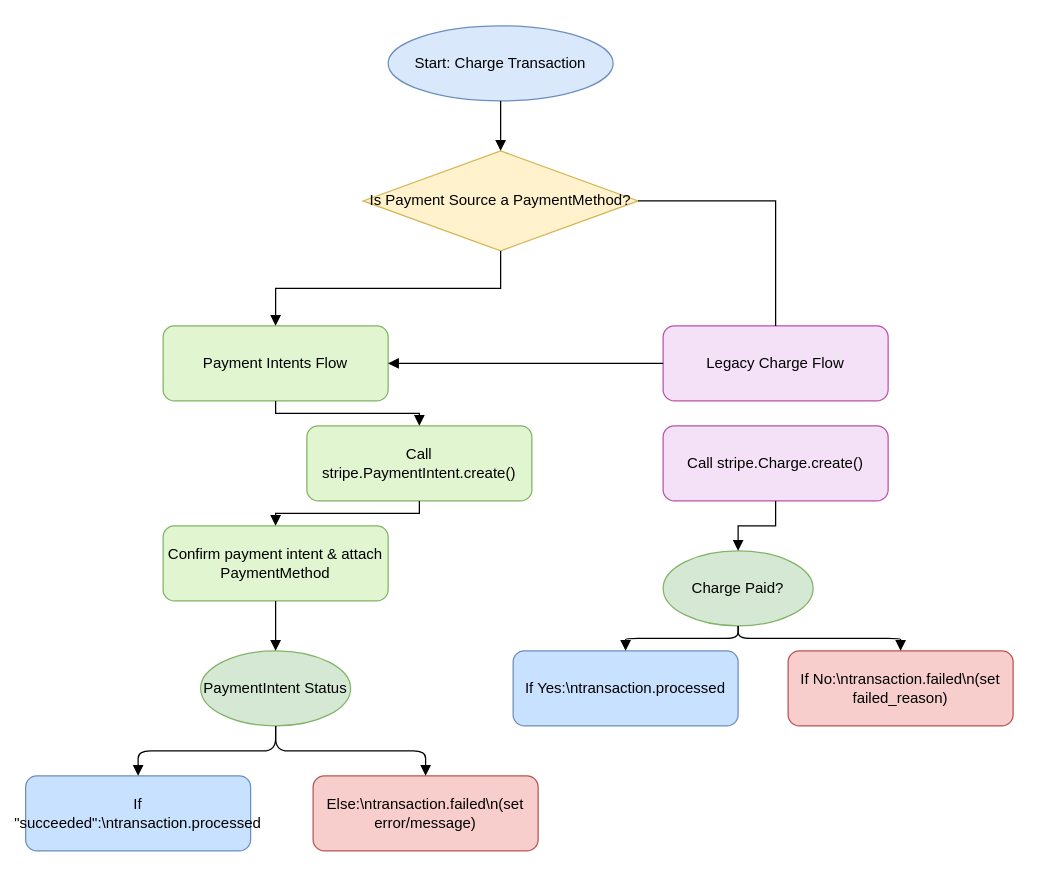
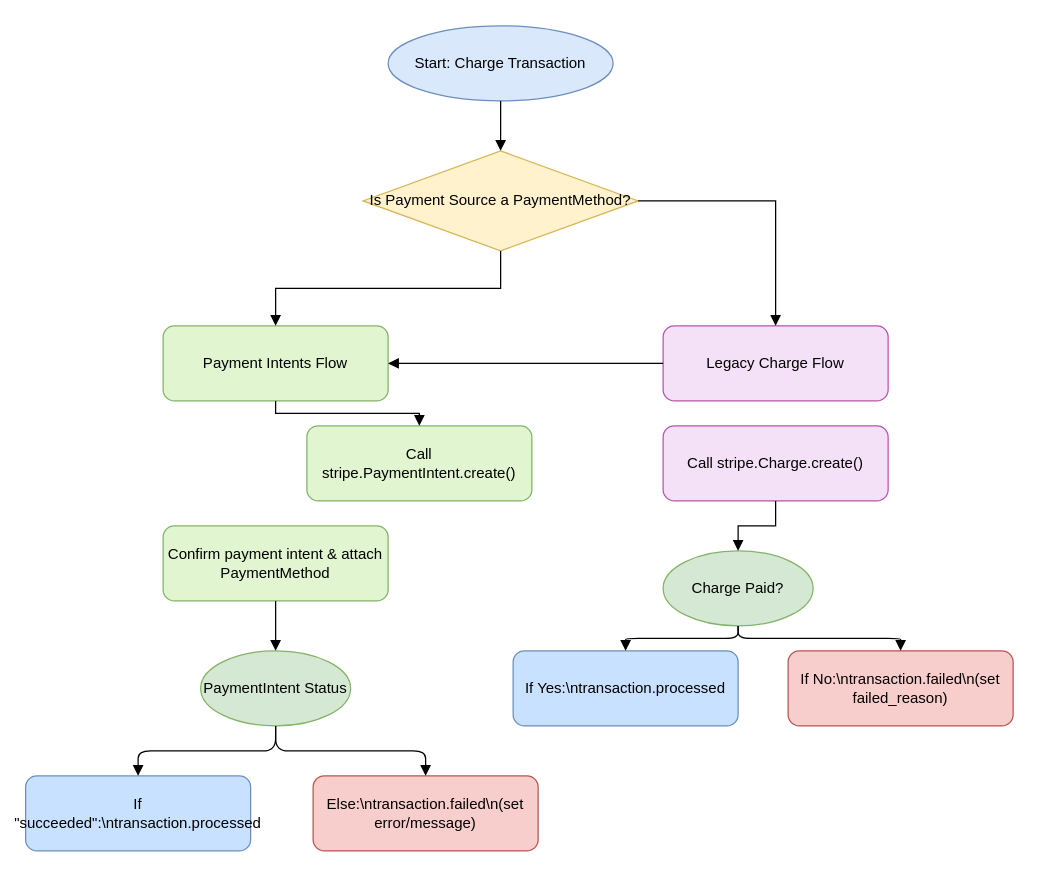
- <mxCell id="17" style="edgeStyle=orthogonalEdgeStyle;rounded=0;html=1;endArrow=none;strokeColor=#000000;" edge="1" parent="1" source="3" target="10"><mxGeometry relative="1" as="geometry"><mxPoint x="510" y="200" as="targetPoint" /></mxGeometry></mxCell>
+ <mxCell id="17" style="edgeStyle=orthogonalEdgeStyle;rounded=0;html=1;endArrow=block;strokeColor=#000000;" edge="1" parent="1" source="3" target="10"><mxGeometry relative="1" as="geometry"><mxPoint x="510" y="200" as="targetPoint" /></mxGeometry></mxCell>
- <mxCell id="19" style="edgeStyle=orthogonalEdgeStyle;rounded=0;html=1;endArrow=block;strokeColor=#000000;" edge="1" parent="1" source="5" target="6"><mxGeometry relative="1" as="geometry" /></mxCell>
